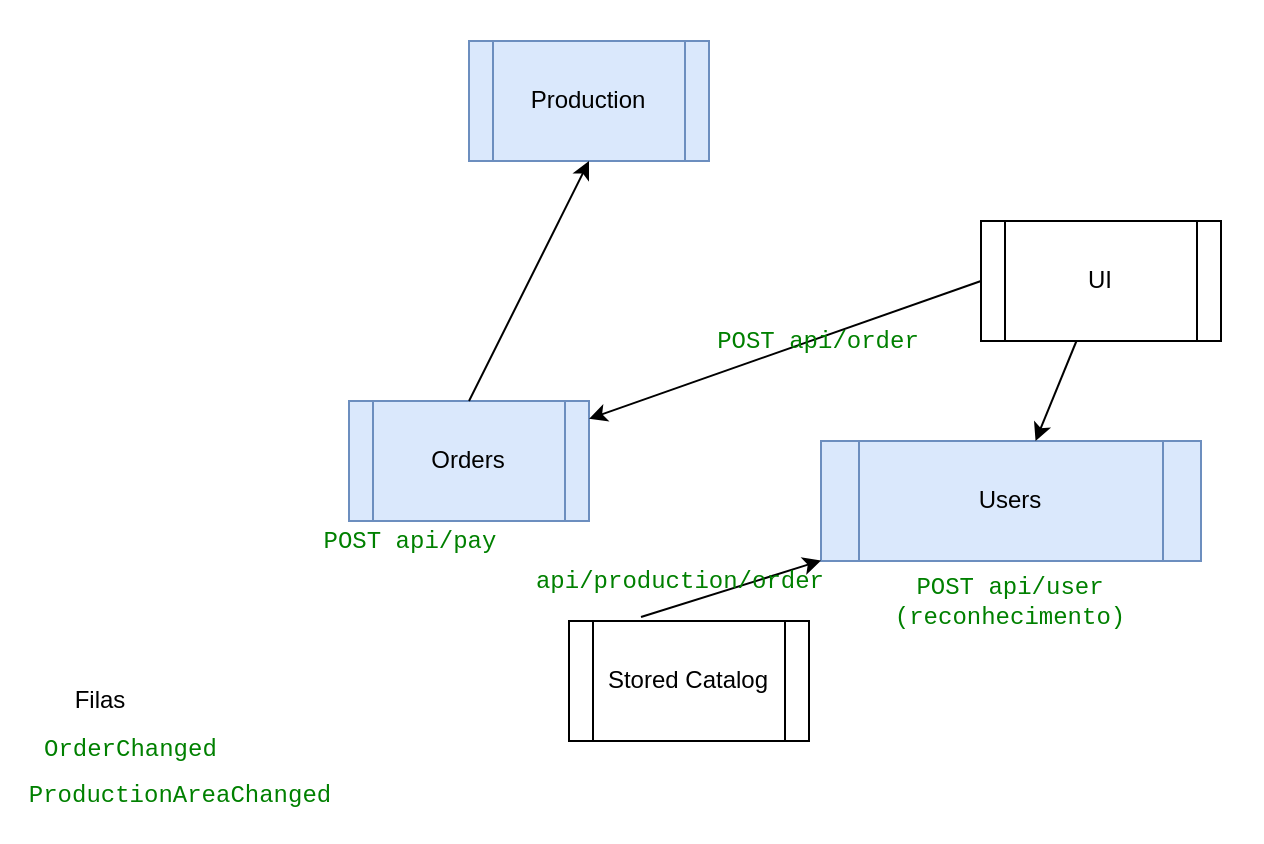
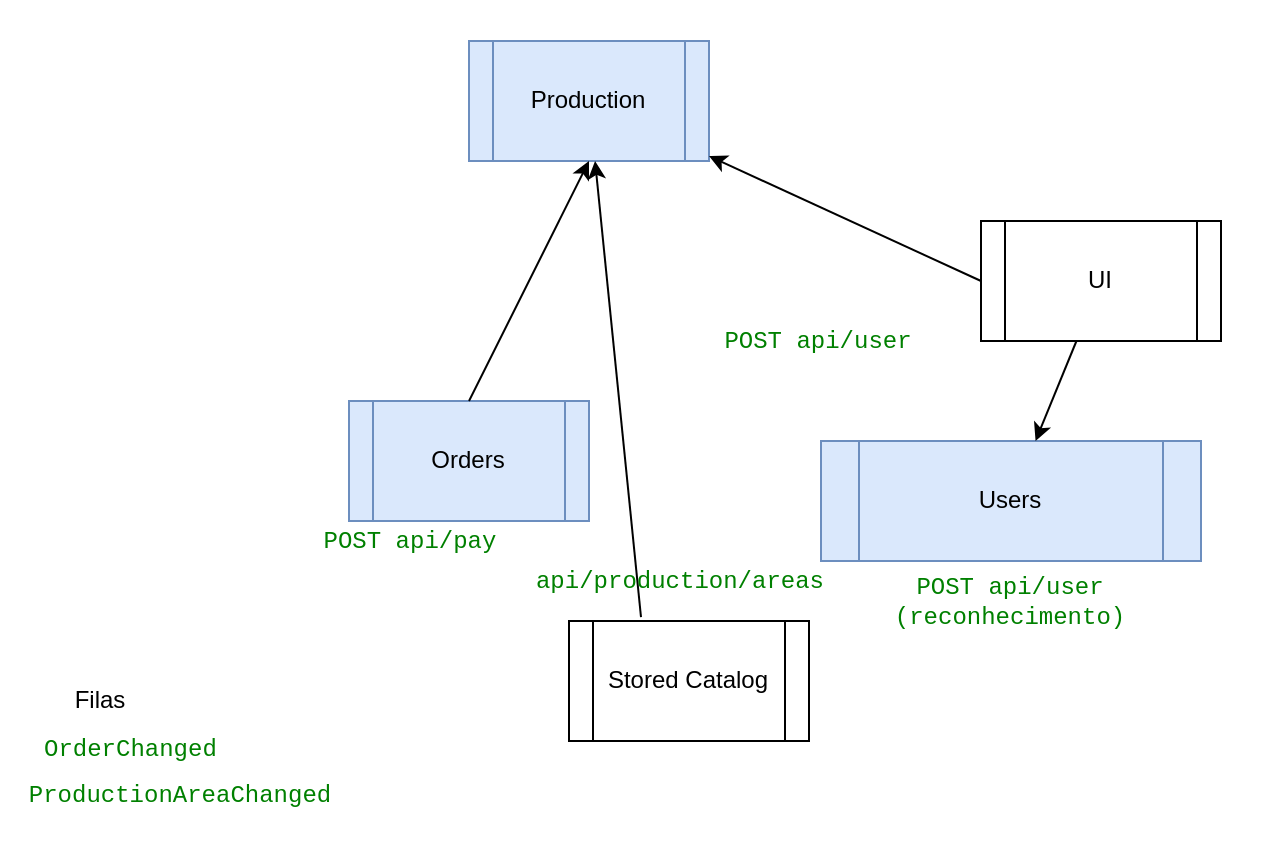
- <mxCell id="12" value="&lt;span lang=&quot;EN-US&quot; style=&quot;font-size: 9.0pt ; line-height: 107% ; font-family: &amp;#34;courier new&amp;#34; ; color: green&quot;&gt;POST api/order&lt;/span&gt;" style="text;html=1;strokeColor=none;fillColor=none;align=center;verticalAlign=middle;whiteSpace=wrap;rounded=0;" vertex="1" parent="1"><mxGeometry x="354" y="160" width="110" height="20" as="geometry" /></mxCell>
+ <mxCell id="12" value="&lt;span lang=&quot;EN-US&quot; style=&quot;font-size: 9.0pt ; line-height: 107% ; font-family: &amp;#34;courier new&amp;#34; ; color: green&quot;&gt;POST api/user&lt;/span&gt;" style="text;html=1;strokeColor=none;fillColor=none;align=center;verticalAlign=middle;whiteSpace=wrap;rounded=0;" vertex="1" parent="1"><mxGeometry x="354" y="160" width="110" height="20" as="geometry" /></mxCell>
- <mxCell id="9" value="" style="endArrow=classic;html=1;exitX=0;exitY=0.5;exitDx=0;exitDy=0;" edge="1" parent="1" source="3" target="6"><mxGeometry width="50" height="50" relative="1" as="geometry"><mxPoint x="330" y="240" as="sourcePoint" /><mxPoint x="380" y="190" as="targetPoint" /></mxGeometry></mxCell>
+ <mxCell id="9" value="" style="endArrow=classic;html=1;exitX=0;exitY=0.5;exitDx=0;exitDy=0;" edge="1" parent="1" source="3" target="2"><mxGeometry width="50" height="50" relative="1" as="geometry"><mxPoint x="330" y="240" as="sourcePoint" /><mxPoint x="380" y="190" as="targetPoint" /></mxGeometry></mxCell>
- <mxCell id="14" value="&lt;span lang=&quot;EN-US&quot; style=&quot;font-size: 9.0pt ; line-height: 107% ; font-family: &amp;#34;courier new&amp;#34; ; color: green&quot;&gt;api/production/order&lt;/span&gt;" style="text;html=1;strokeColor=none;fillColor=none;align=center;verticalAlign=middle;whiteSpace=wrap;rounded=0;" vertex="1" parent="1"><mxGeometry x="320" y="280" width="40" height="20" as="geometry" /></mxCell>
+ <mxCell id="14" value="&lt;span lang=&quot;EN-US&quot; style=&quot;font-size: 9.0pt ; line-height: 107% ; font-family: &amp;#34;courier new&amp;#34; ; color: green&quot;&gt;api/production/areas&lt;/span&gt;" style="text;html=1;strokeColor=none;fillColor=none;align=center;verticalAlign=middle;whiteSpace=wrap;rounded=0;" vertex="1" parent="1"><mxGeometry x="320" y="280" width="40" height="20" as="geometry" /></mxCell>
- <mxCell id="7" value="" style="endArrow=classic;html=1;exitX=0.3;exitY=-0.033;exitDx=0;exitDy=0;exitPerimeter=0;" edge="1" parent="1" source="5" target="4"><mxGeometry width="50" height="50" relative="1" as="geometry"><mxPoint x="330" y="240" as="sourcePoint" /><mxPoint x="370" y="130" as="targetPoint" /></mxGeometry></mxCell>
+ <mxCell id="7" value="" style="endArrow=classic;html=1;exitX=0.3;exitY=-0.033;exitDx=0;exitDy=0;exitPerimeter=0;" edge="1" parent="1" source="5" target="2"><mxGeometry width="50" height="50" relative="1" as="geometry"><mxPoint x="330" y="240" as="sourcePoint" /><mxPoint x="370" y="130" as="targetPoint" /></mxGeometry></mxCell>
